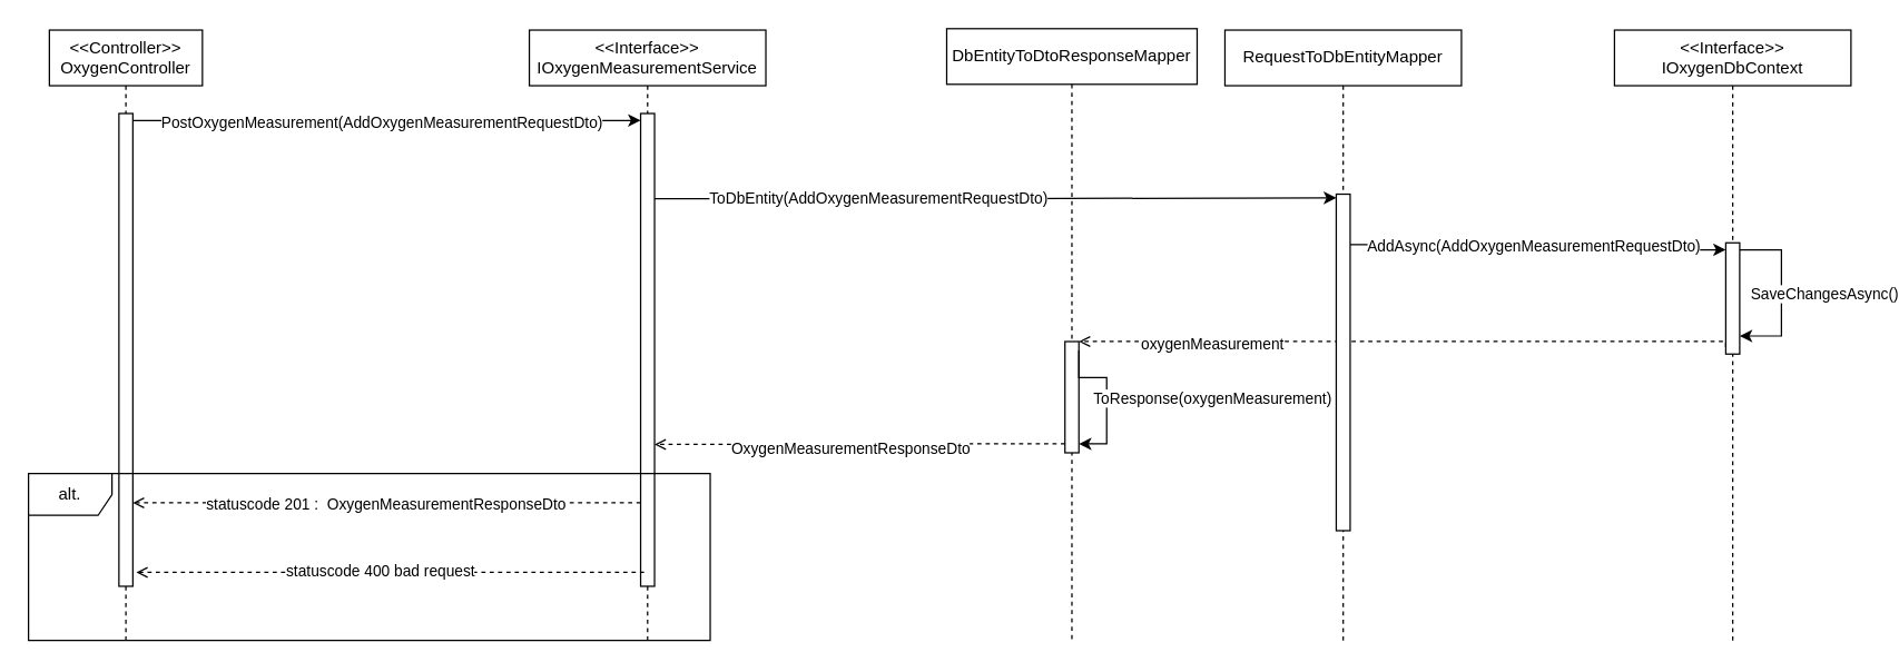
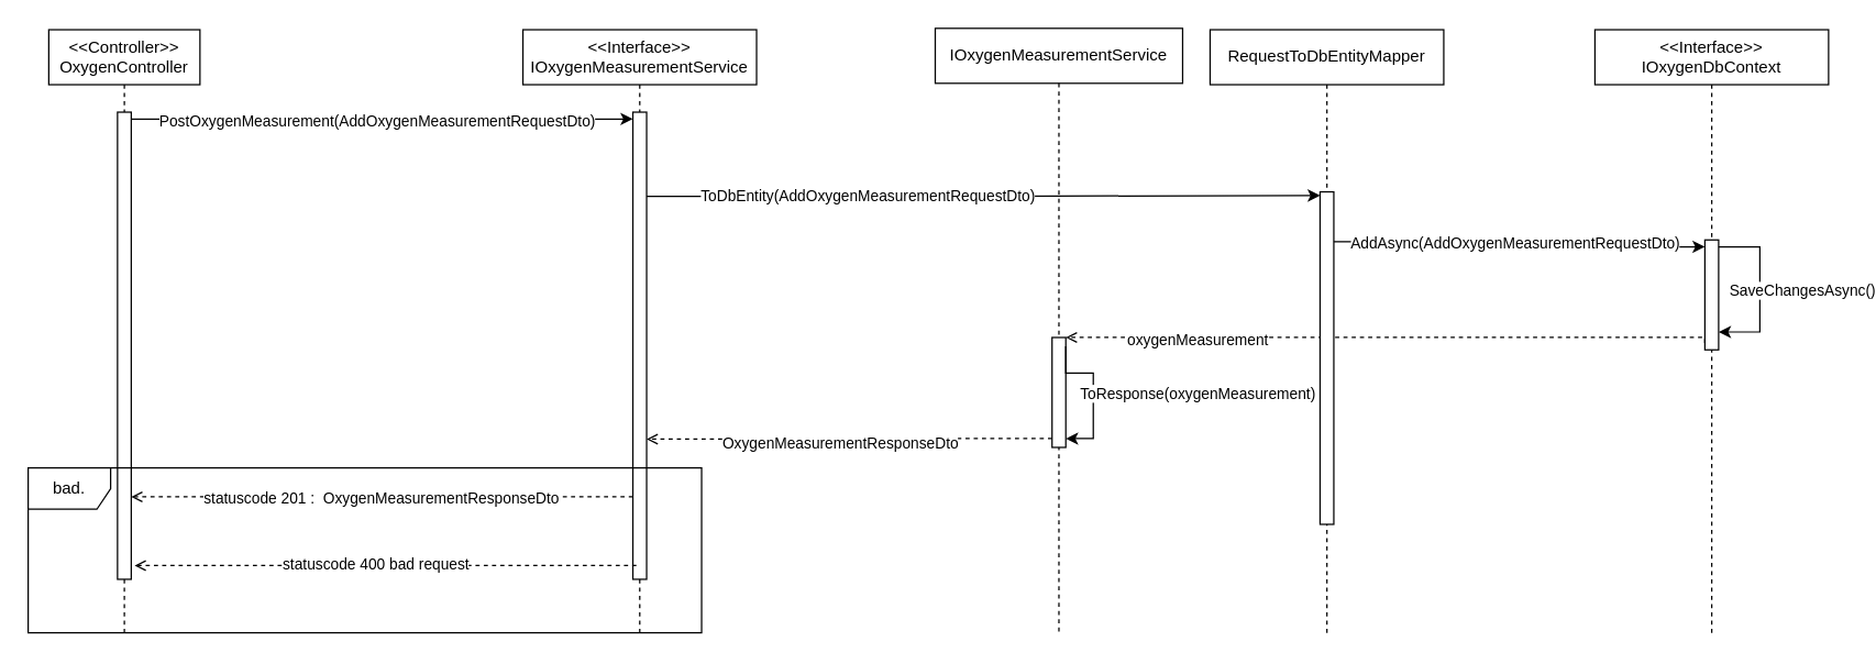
- <mxCell id="21" value="DbEntityToDtoResponseMapper" style="shape=umlLifeline;perimeter=lifelinePerimeter;whiteSpace=wrap;html=1;container=0;dropTarget=0;collapsible=0;recursiveResize=0;outlineConnect=0;portConstraint=eastwest;newEdgeStyle={&quot;edgeStyle&quot;:&quot;elbowEdgeStyle&quot;,&quot;elbow&quot;:&quot;vertical&quot;,&quot;curved&quot;:0,&quot;rounded&quot;:0};" vertex="1" parent="1"><mxGeometry x="680" y="20" width="180" height="440" as="geometry" /></mxCell>
+ <mxCell id="21" value="IOxygenMeasurementService" style="shape=umlLifeline;perimeter=lifelinePerimeter;whiteSpace=wrap;html=1;container=0;dropTarget=0;collapsible=0;recursiveResize=0;outlineConnect=0;portConstraint=eastwest;newEdgeStyle={&quot;edgeStyle&quot;:&quot;elbowEdgeStyle&quot;,&quot;elbow&quot;:&quot;vertical&quot;,&quot;curved&quot;:0,&quot;rounded&quot;:0};" vertex="1" parent="1"><mxGeometry x="680" y="20" width="180" height="440" as="geometry" /></mxCell>
- <mxCell id="16" value="alt." style="shape=umlFrame;whiteSpace=wrap;html=1;pointerEvents=0;" parent="1" vertex="1"><mxGeometry x="20" y="340" width="490" height="120" as="geometry" /></mxCell>
+ <mxCell id="16" value="bad." style="shape=umlFrame;whiteSpace=wrap;html=1;pointerEvents=0;" parent="1" vertex="1"><mxGeometry x="20" y="340" width="490" height="120" as="geometry" /></mxCell>
